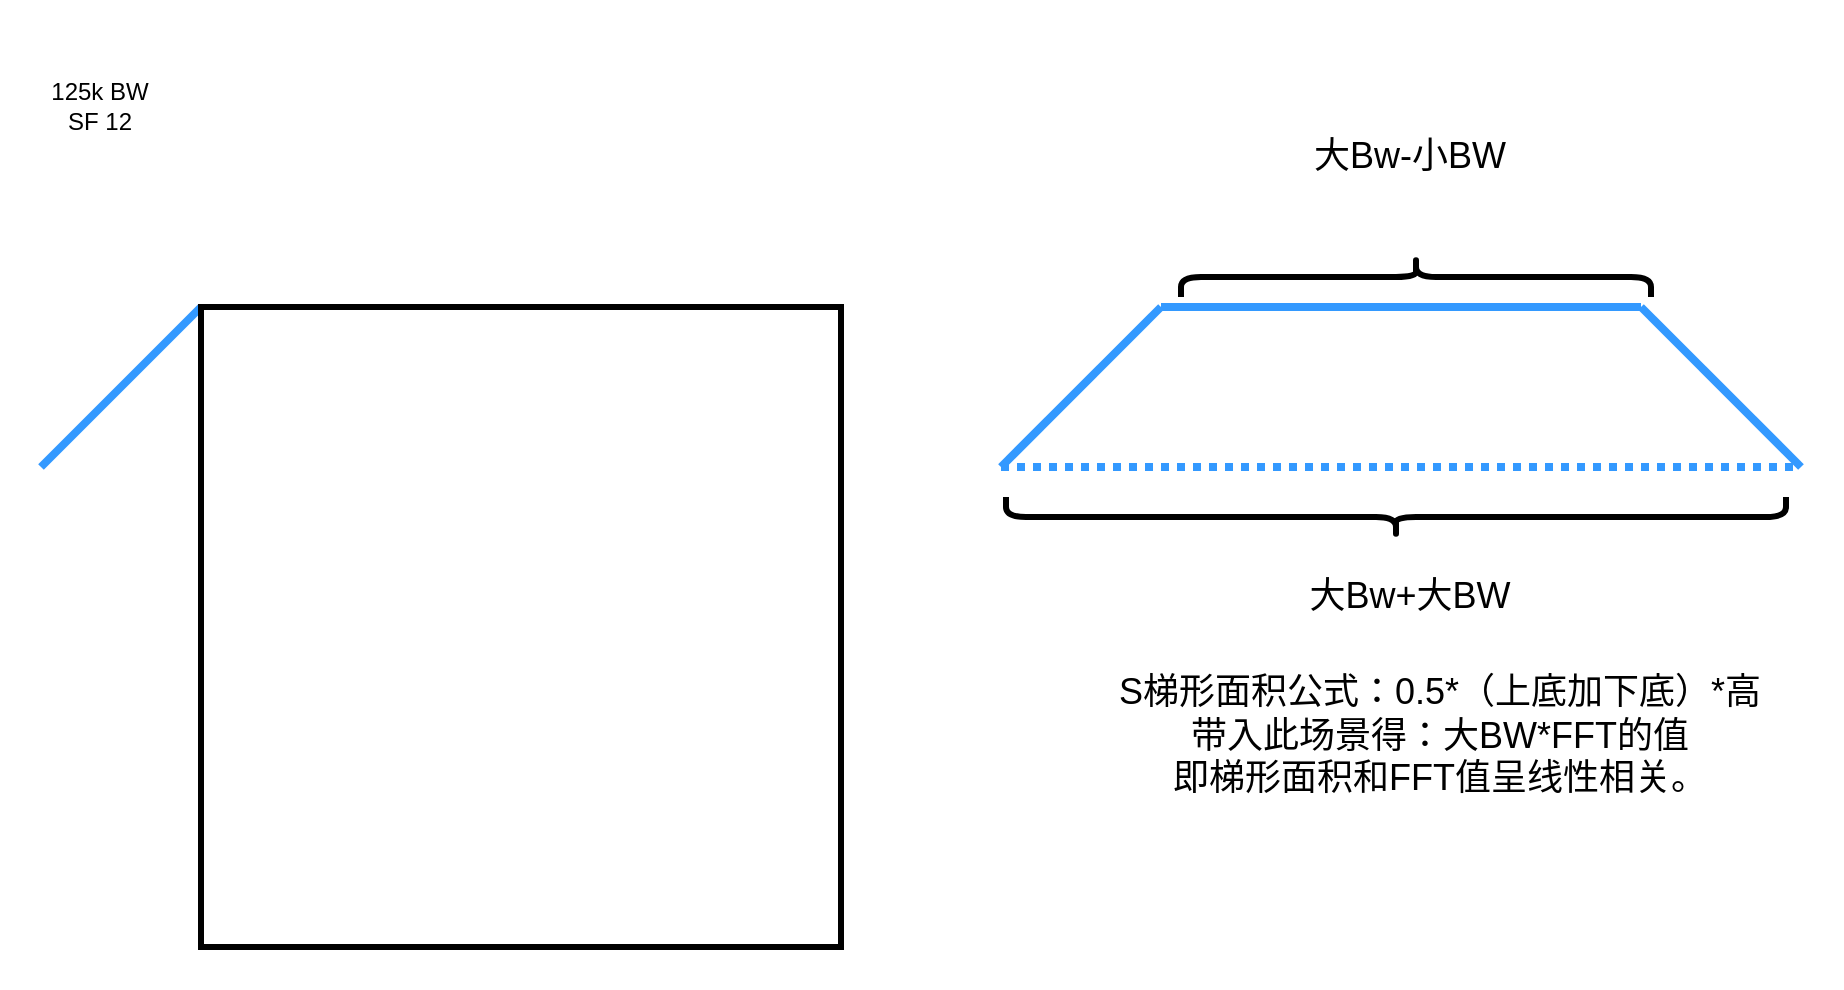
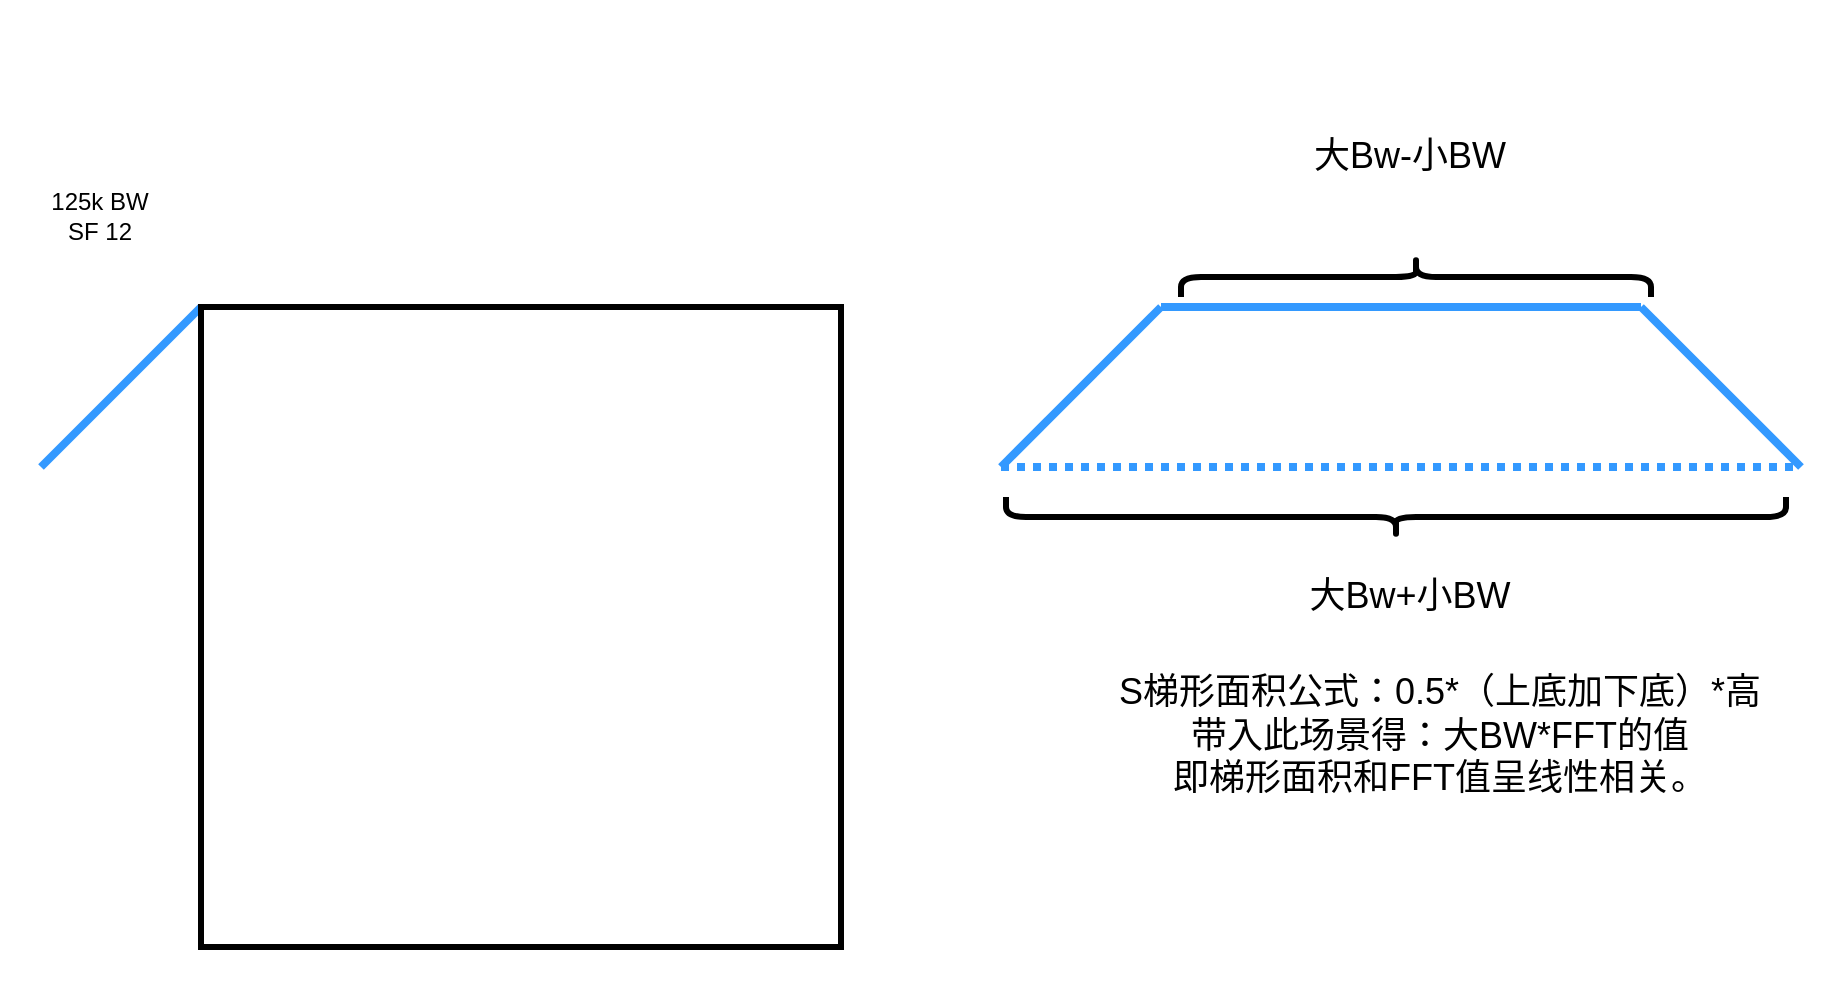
- <mxCell id="4" value="125k BW&lt;br&gt;SF 12" style="text;strokeColor=none;align=center;fillColor=none;html=1;verticalAlign=middle;whiteSpace=wrap;rounded=0;" vertex="1" parent="1"><mxGeometry x="20" y="38" width="60" height="30" as="geometry" /></mxCell>
+ <mxCell id="4" value="125k BW&lt;br&gt;SF 12" style="text;strokeColor=none;align=center;fillColor=none;html=1;verticalAlign=middle;whiteSpace=wrap;rounded=0;" vertex="1" parent="1"><mxGeometry x="20" y="93" width="60" height="30" as="geometry" /></mxCell>
- <mxCell id="12" value="&lt;font style=&quot;font-size: 18px;&quot;&gt;大Bw+大BW&lt;/font&gt;" style="text;strokeColor=none;align=center;fillColor=none;html=1;verticalAlign=middle;whiteSpace=wrap;rounded=0;" vertex="1" parent="1"><mxGeometry x="640" y="283" width="130" height="30" as="geometry" /></mxCell>
+ <mxCell id="12" value="&lt;font style=&quot;font-size: 18px;&quot;&gt;大Bw+小BW&lt;/font&gt;" style="text;strokeColor=none;align=center;fillColor=none;html=1;verticalAlign=middle;whiteSpace=wrap;rounded=0;" vertex="1" parent="1"><mxGeometry x="640" y="283" width="130" height="30" as="geometry" /></mxCell>
